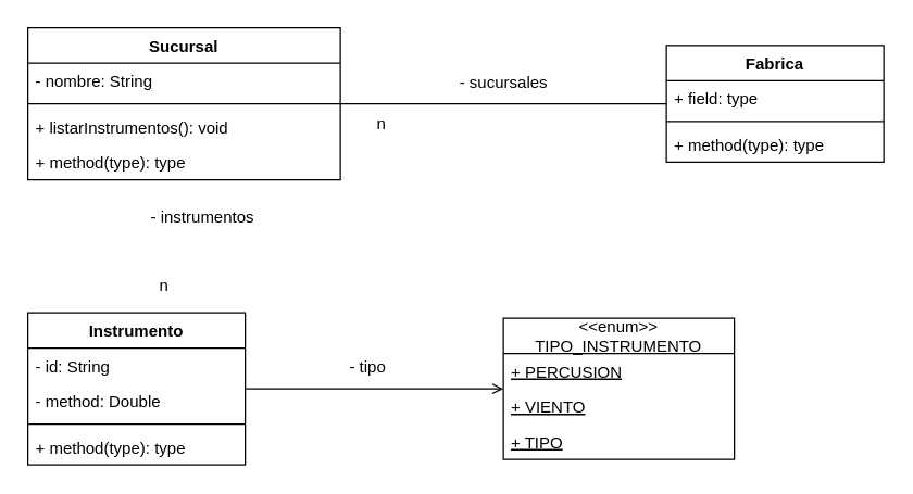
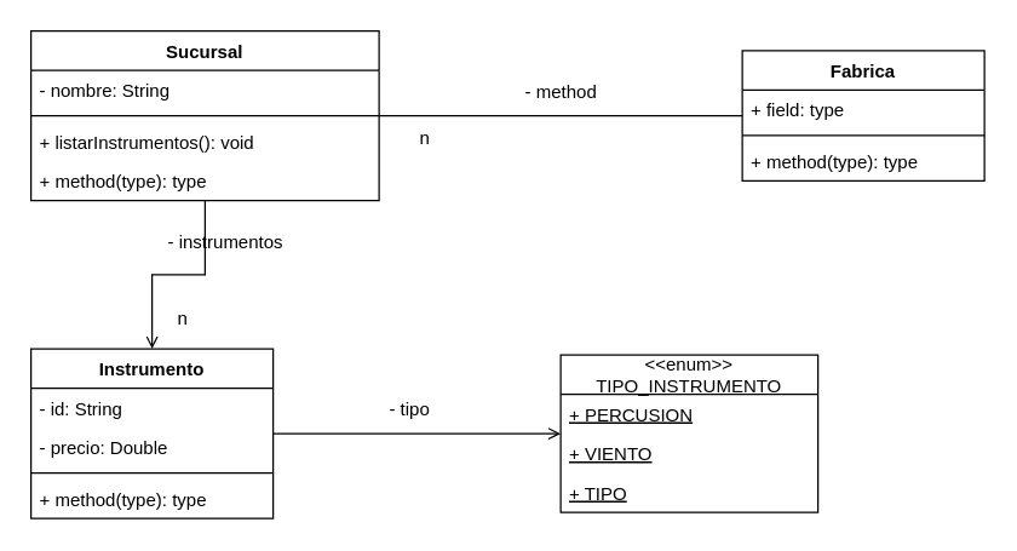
- <mxCell id="23" value="- sucursales" style="text;html=1;align=center;verticalAlign=middle;resizable=0;points=[];autosize=1;strokeColor=none;fillColor=none;" vertex="1" parent="1"><mxGeometry x="325" y="46" width="90" height="30" as="geometry" /></mxCell>
+ <mxCell id="23" value="- method" style="text;html=1;align=center;verticalAlign=middle;resizable=0;points=[];autosize=1;strokeColor=none;fillColor=none;" vertex="1" parent="1"><mxGeometry x="325" y="46" width="90" height="30" as="geometry" /></mxCell>
+ <mxCell id="2" value="" style="edgeStyle=orthogonalEdgeStyle;rounded=0;orthogonalLoop=1;jettySize=auto;html=1;endArrow=open;endFill=0;" parent="1" source="3" target="9" edge="1"><mxGeometry relative="1" as="geometry"><mxPoint x="100" y="186" as="targetPoint" /></mxGeometry></mxCell>
- <mxCell id="11" value="- method: Double" style="text;strokeColor=none;fillColor=none;align=left;verticalAlign=top;spacingLeft=4;spacingRight=4;overflow=hidden;rotatable=0;points=[[0,0.5],[1,0.5]];portConstraint=eastwest;" parent="9" vertex="1"><mxGeometry y="52" width="160" height="26" as="geometry" /></mxCell>
+ <mxCell id="11" value="- precio: Double" style="text;strokeColor=none;fillColor=none;align=left;verticalAlign=top;spacingLeft=4;spacingRight=4;overflow=hidden;rotatable=0;points=[[0,0.5],[1,0.5]];portConstraint=eastwest;" parent="9" vertex="1"><mxGeometry y="52" width="160" height="26" as="geometry" /></mxCell>
